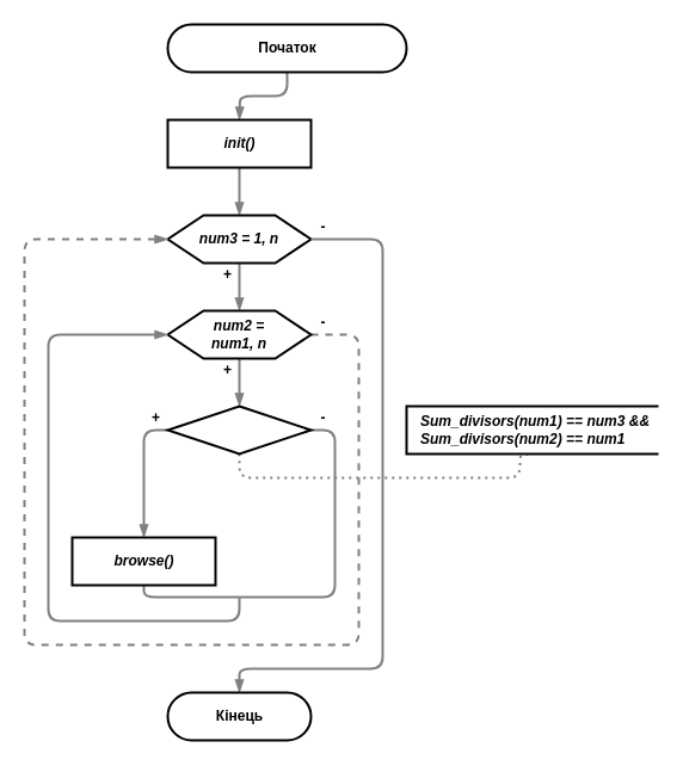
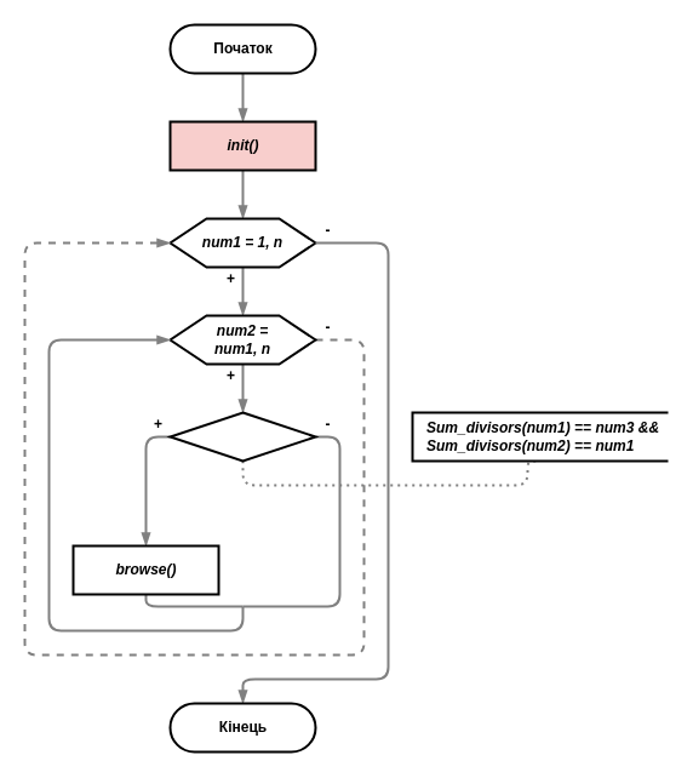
- <mxCell id="3" value="&lt;b&gt;Початок&lt;/b&gt;" style="html=1;dashed=0;whitespace=wrap;shape=mxgraph.dfd.start;strokeWidth=2;" vertex="1" parent="1"><mxGeometry x="140" y="20" width="200" height="40" as="geometry" /></mxCell>
+ <mxCell id="3" value="&lt;b&gt;Початок&lt;/b&gt;" style="html=1;dashed=0;whitespace=wrap;shape=mxgraph.dfd.start;strokeWidth=2;" vertex="1" parent="1"><mxGeometry x="140" y="20" width="120" height="40" as="geometry" /></mxCell>
- <mxCell id="5" value="&lt;i&gt;&lt;b&gt;init()&lt;/b&gt;&lt;/i&gt;" style="html=1;dashed=0;whitespace=wrap;strokeWidth=2;" vertex="1" parent="1"><mxGeometry x="140" y="100" width="120" height="40" as="geometry" /></mxCell>
+ <mxCell id="5" value="&lt;i&gt;&lt;b&gt;init()&lt;/b&gt;&lt;/i&gt;" style="html=1;dashed=0;whitespace=wrap;strokeWidth=2;fillColor=#f8cecc;" vertex="1" parent="1"><mxGeometry x="140" y="100" width="120" height="40" as="geometry" /></mxCell>
- <mxCell id="7" value="&lt;b&gt;&lt;i&gt;num3 = 1, n&lt;/i&gt;&lt;/b&gt;" style="shape=hexagon;perimeter=hexagonPerimeter2;whiteSpace=wrap;html=1;size=0.25;strokeWidth=2;" vertex="1" parent="1"><mxGeometry x="140" y="180" width="120" height="40" as="geometry" /></mxCell>
+ <mxCell id="7" value="&lt;b&gt;&lt;i&gt;num1 = 1, n&lt;/i&gt;&lt;/b&gt;" style="shape=hexagon;perimeter=hexagonPerimeter2;whiteSpace=wrap;html=1;size=0.25;strokeWidth=2;" vertex="1" parent="1"><mxGeometry x="140" y="180" width="120" height="40" as="geometry" /></mxCell>
